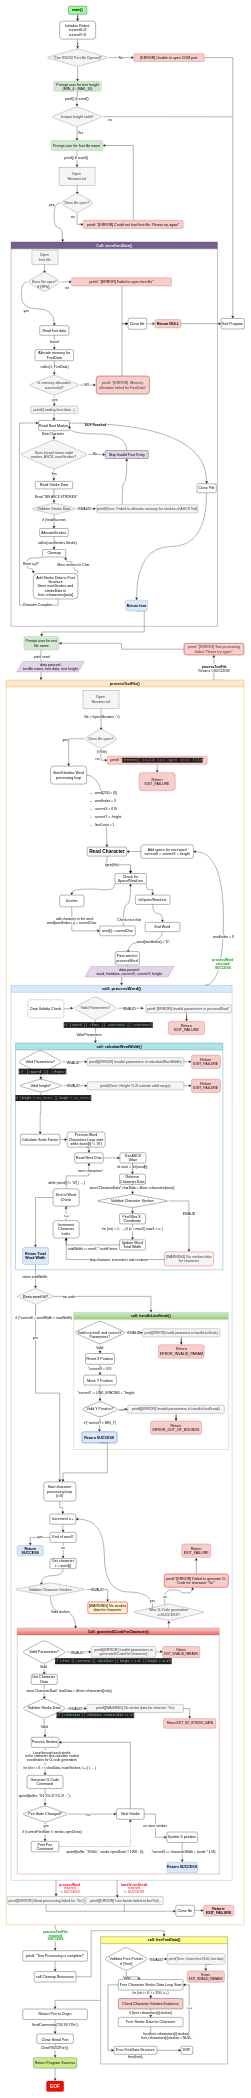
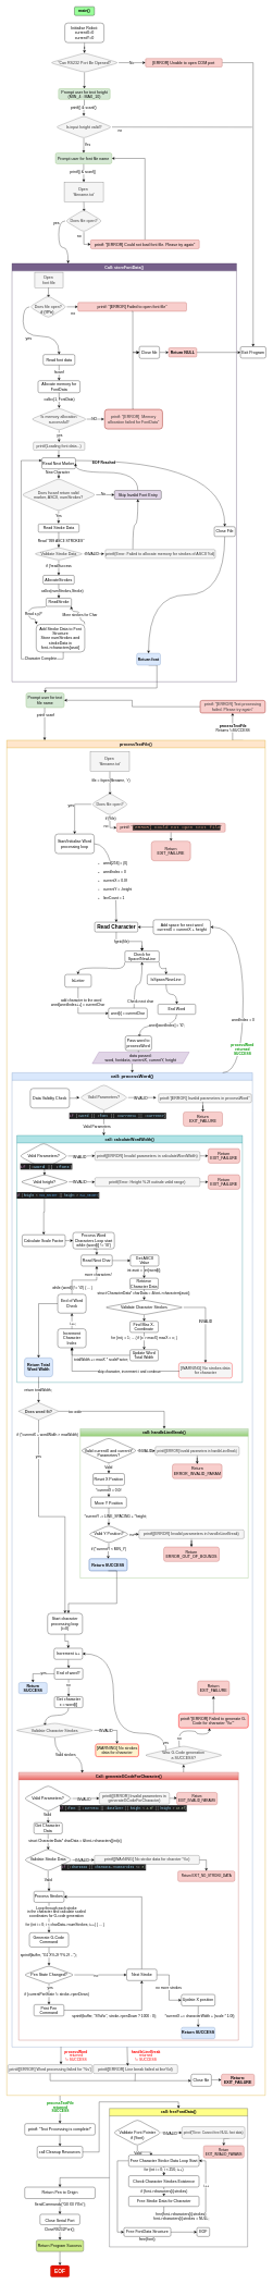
- <mxCell id="2" style="edgeStyle=orthogonalEdgeStyle;rounded=0;orthogonalLoop=1;jettySize=auto;html=1;exitX=0.5;exitY=1;exitDx=0;exitDy=0;" parent="1" source="3" target="13" edge="1"><mxGeometry relative="1" as="geometry" /></mxCell>
- <mxCell id="330" value="Cleanup" style="whiteSpace=wrap;html=1;rounded=1;" parent="304" vertex="1"><mxGeometry x="104.6" y="1025" width="77.5" height="25" as="geometry" /></mxCell>
+ <mxCell id="330" value="ReadStroke" style="whiteSpace=wrap;html=1;rounded=1;" parent="304" vertex="1"><mxGeometry x="104.6" y="1025" width="77.5" height="25" as="geometry" /></mxCell>
- <mxCell id="35" value="data passed:&lt;br&gt;textfile name, font data, text height" style="shape=parallelogram;perimeter=parallelogramPerimeter;whiteSpace=wrap;html=1;fixedSize=1;fillColor=#e1d5e7;strokeColor=#9673a6;" parent="1" vertex="1"><mxGeometry x="55" y="2204" width="225" height="35" as="geometry" /></mxCell>
- <mxCell id="147" value="Data Validity Check" style="rounded=1;whiteSpace=wrap;html=1;dashed=1;" parent="68" vertex="1"><mxGeometry x="56.0" y="48" width="120" height="60" as="geometry" /></mxCell>
+ <mxCell id="147" value="Data Validity Check" style="rounded=1;whiteSpace=wrap;html=1;" parent="68" vertex="1"><mxGeometry x="56.0" y="48" width="120" height="60" as="geometry" /></mxCell>
- <mxCell id="105" style="edgeStyle=orthogonalEdgeStyle;rounded=0;orthogonalLoop=1;jettySize=auto;html=1;exitX=1;exitY=0.5;exitDx=0;exitDy=0;entryX=0.5;entryY=1;entryDx=0;entryDy=0;dashed=1;" parent="70" source="107" target="111" edge="1"><mxGeometry relative="1" as="geometry"><mxPoint x="442" y="695" as="targetPoint" /></mxGeometry></mxCell>
+ <mxCell id="105" style="edgeStyle=orthogonalEdgeStyle;rounded=0;orthogonalLoop=1;jettySize=auto;html=1;exitX=1;exitY=0.5;exitDx=0;exitDy=0;entryX=0.5;entryY=1;entryDx=0;entryDy=0;" parent="70" source="107" target="111" edge="1"><mxGeometry relative="1" as="geometry"><mxPoint x="442" y="695" as="targetPoint" /></mxGeometry></mxCell>
- <mxCell id="292" value="Check Character Strokes Existence" style="whiteSpace=wrap;html=1;rounded=1;fillColor=#f8cecc;" parent="276" vertex="1"><mxGeometry x="59" y="205.75" width="215.67" height="35" as="geometry" /></mxCell>
+ <mxCell id="292" value="Check Character Strokes Existence" style="whiteSpace=wrap;html=1;rounded=1;" parent="276" vertex="1"><mxGeometry x="59" y="205.75" width="215.67" height="35" as="geometry" /></mxCell>
